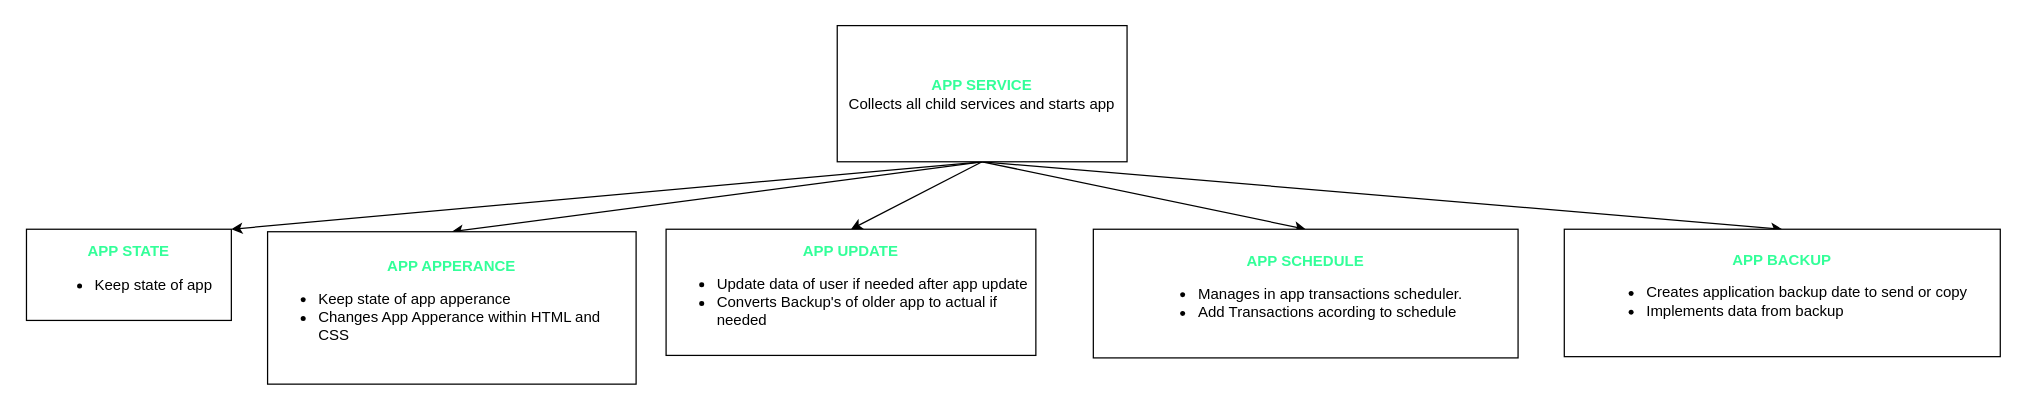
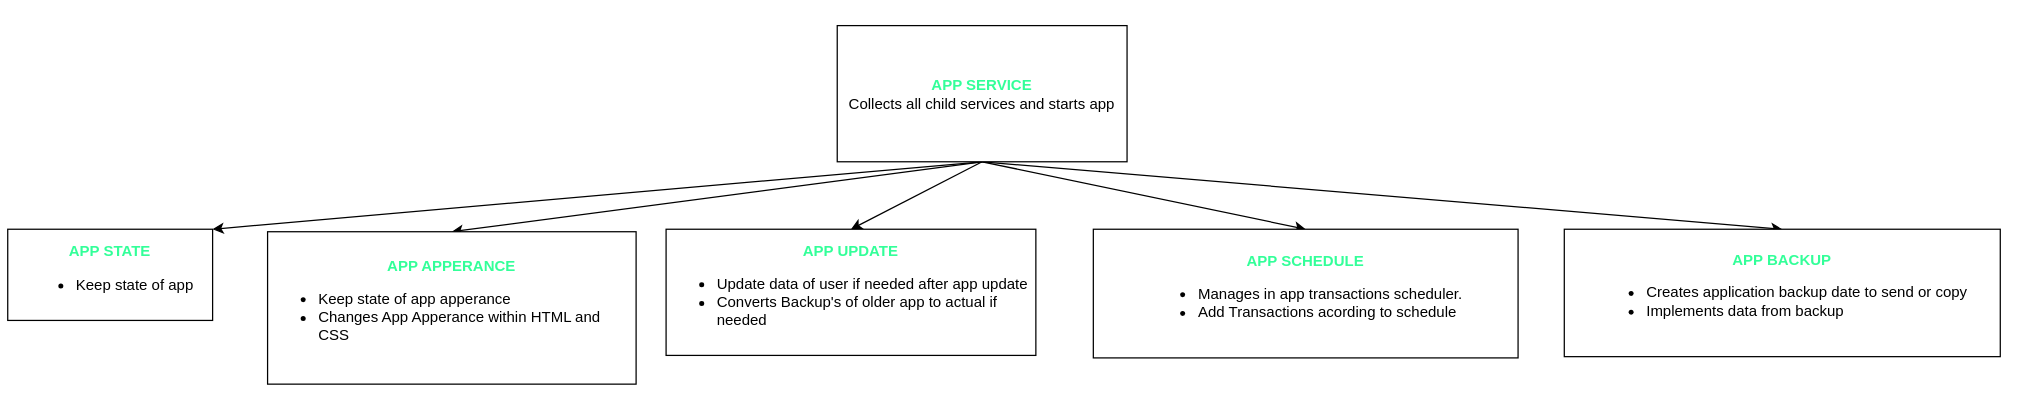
- <mxCell id="8" value="&lt;font color=&quot;#33ff99&quot;&gt;&lt;b&gt;APP STATE&lt;/b&gt;&lt;/font&gt;&lt;br&gt;&lt;ul&gt;&lt;li style=&quot;text-align: left;&quot;&gt;Keep state of app&lt;/li&gt;&lt;/ul&gt;" style="rounded=0;whiteSpace=wrap;html=1;shadow=0;glass=0;" vertex="1" parent="1"><mxGeometry x="20" y="183" width="164" height="73" as="geometry" /></mxCell>
+ <mxCell id="8" value="&lt;font color=&quot;#33ff99&quot;&gt;&lt;b&gt;APP STATE&lt;/b&gt;&lt;/font&gt;&lt;br&gt;&lt;ul&gt;&lt;li style=&quot;text-align: left;&quot;&gt;Keep state of app&lt;/li&gt;&lt;/ul&gt;" style="rounded=0;whiteSpace=wrap;html=1;shadow=0;glass=0;" vertex="1" parent="1"><mxGeometry x="5" y="183" width="164" height="73" as="geometry" /></mxCell>
